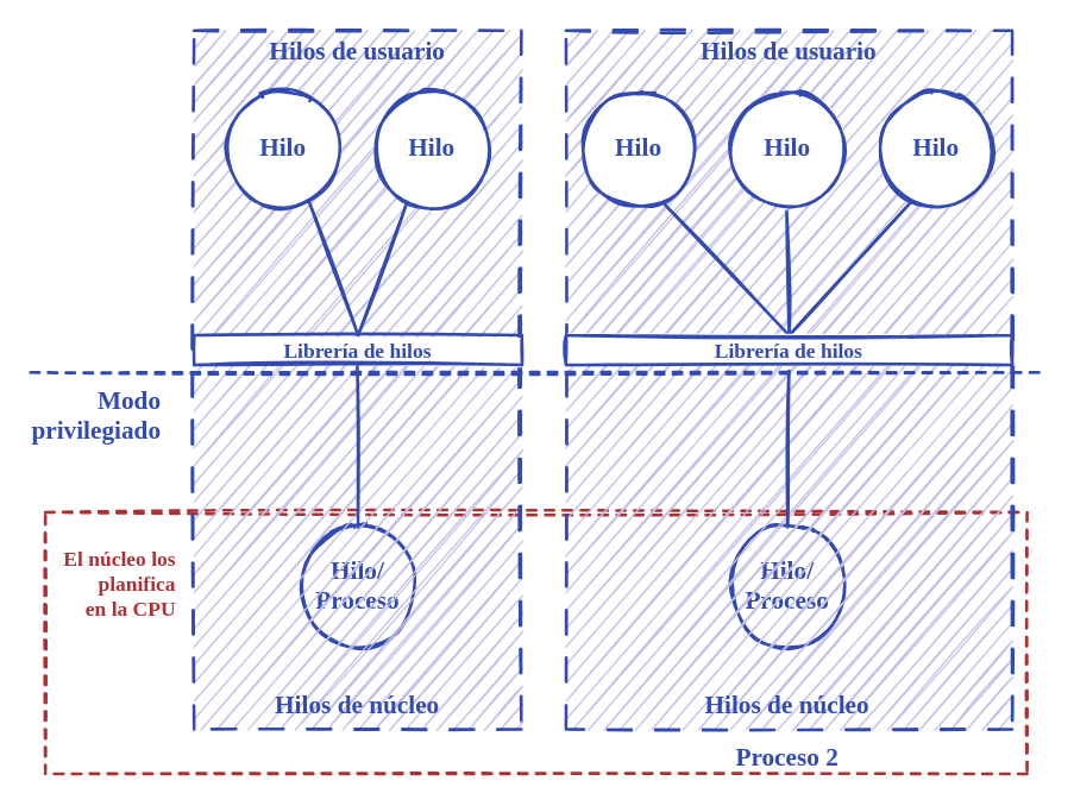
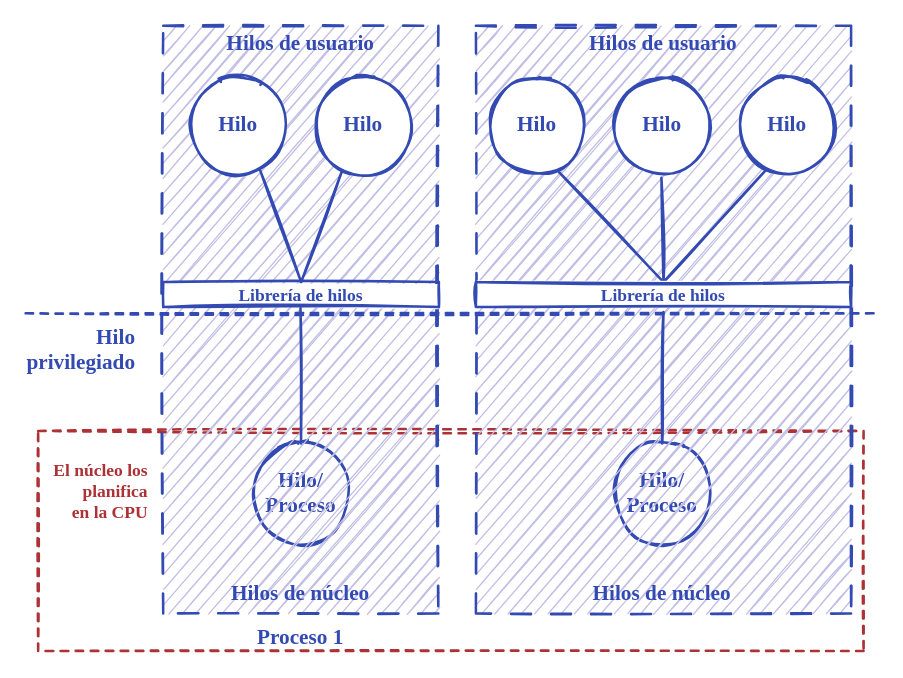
- <mxCell id="7" value="Modo&#10;privilegiado" style="text;strokeColor=none;fillColor=none;align=right;verticalAlign=middle;rounded=0;shadow=0;sketch=1;fontFamily=Ink Free;fontSize=17;fontStyle=1;fontColor=#324ab2;spacingBottom=5;" vertex="1" parent="1"><mxGeometry x="20" y="260" width="90" height="40" as="geometry" /></mxCell>
+ <mxCell id="7" value="Hilo&#10;privilegiado" style="text;strokeColor=none;fillColor=none;align=right;verticalAlign=middle;rounded=0;shadow=0;sketch=1;fontFamily=Ink Free;fontSize=17;fontStyle=1;fontColor=#324ab2;spacingBottom=5;" vertex="1" parent="1"><mxGeometry x="20" y="260" width="90" height="40" as="geometry" /></mxCell>
+ <mxCell id="10" value="Proceso 1" style="text;fillColor=none;align=center;verticalAlign=middle;rounded=0;shadow=0;fontFamily=Ink Free;fontSize=17;strokeWidth=2;spacing=20;sketch=1;fontStyle=1;fontColor=#324ab2;spacingBottom=5;" vertex="1" parent="1"><mxGeometry x="140" y="500" width="200" height="20" as="geometry" /></mxCell>
- <mxCell id="11" value="Proceso 2" style="text;fillColor=none;align=center;verticalAlign=middle;rounded=0;shadow=0;fontFamily=Ink Free;fontSize=17;strokeWidth=2;spacing=20;sketch=1;fontStyle=1;fontColor=#324ab2;spacingBottom=5;" vertex="1" parent="1"><mxGeometry x="379" y="500" width="300" height="20" as="geometry" /></mxCell>
